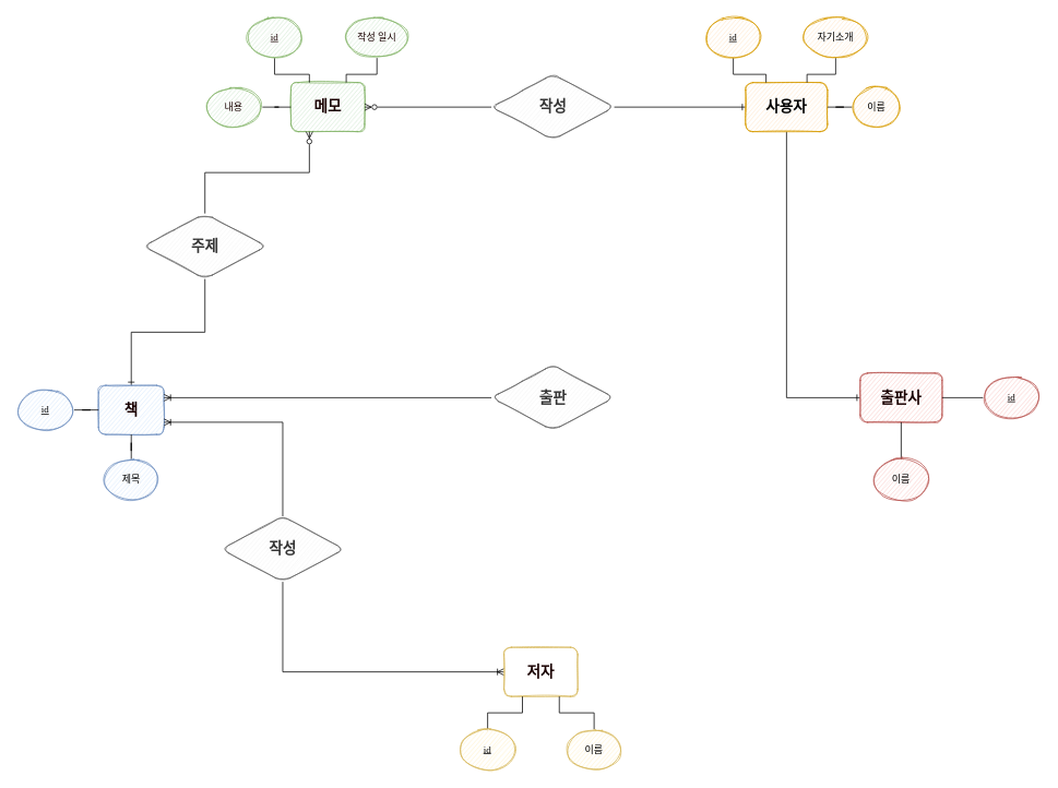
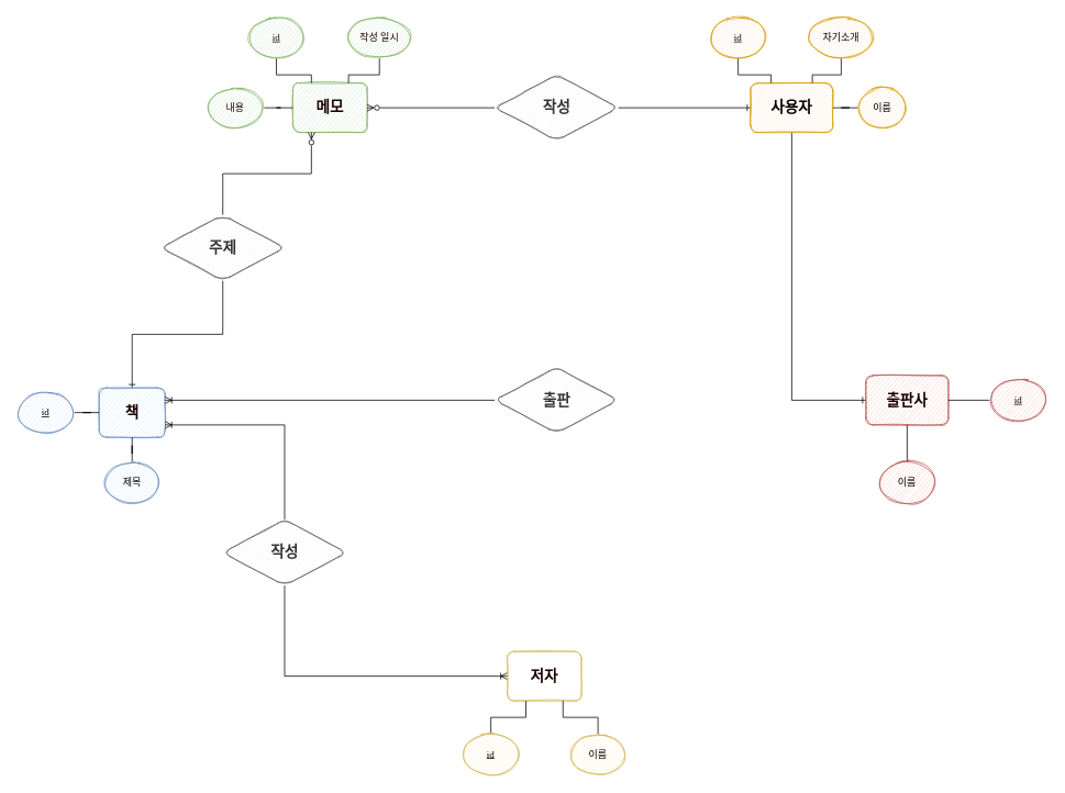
- <mxCell id="38" value="&lt;h2&gt;&lt;font face=&quot;Gowun Dodum&quot;&gt;주제&lt;/font&gt;&lt;/h2&gt;" style="rhombus;whiteSpace=wrap;html=1;fillColor=#f5f5f5;fontColor=#333333;strokeColor=#666666;sketch=1;rounded=1;" parent="1" vertex="1"><mxGeometry x="174.8" y="260" width="150" height="80" as="geometry" /></mxCell>
+ <mxCell id="38" value="&lt;h2&gt;&lt;font face=&quot;Gowun Dodum&quot;&gt;주제&lt;/font&gt;&lt;/h2&gt;" style="rhombus;whiteSpace=wrap;html=1;fillColor=#f5f5f5;fontColor=#333333;strokeColor=#666666;sketch=1;rounded=1;" parent="1" vertex="1"><mxGeometry x="194.8" y="260" width="150" height="80" as="geometry" /></mxCell>
